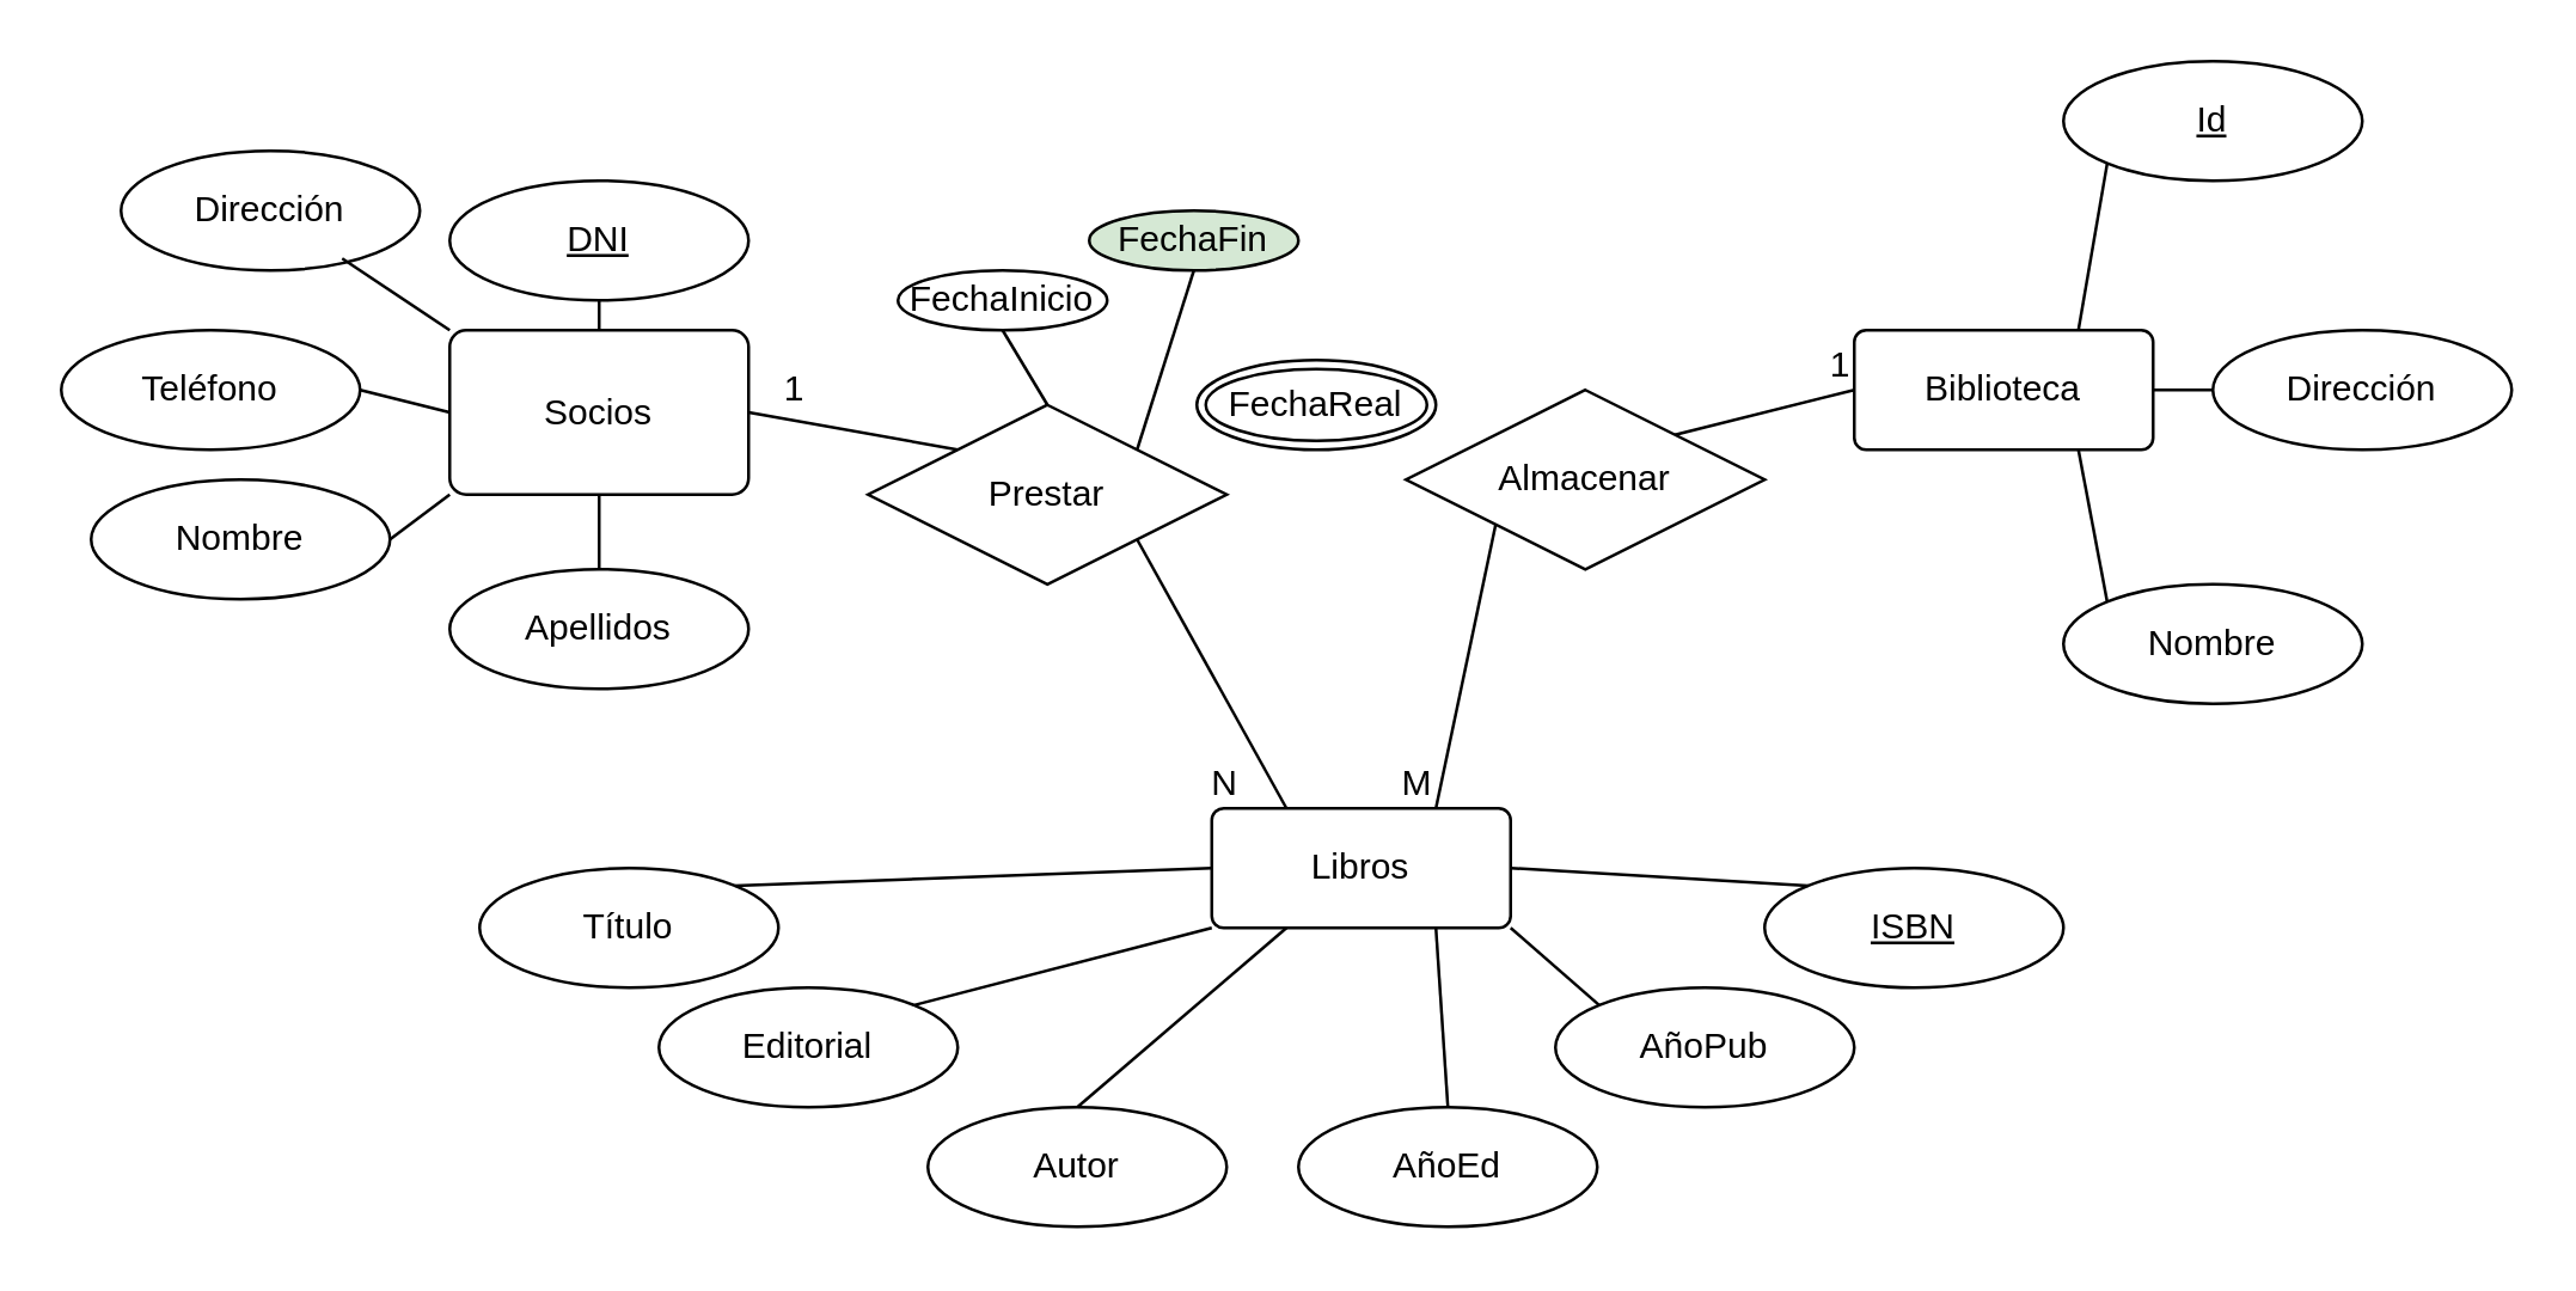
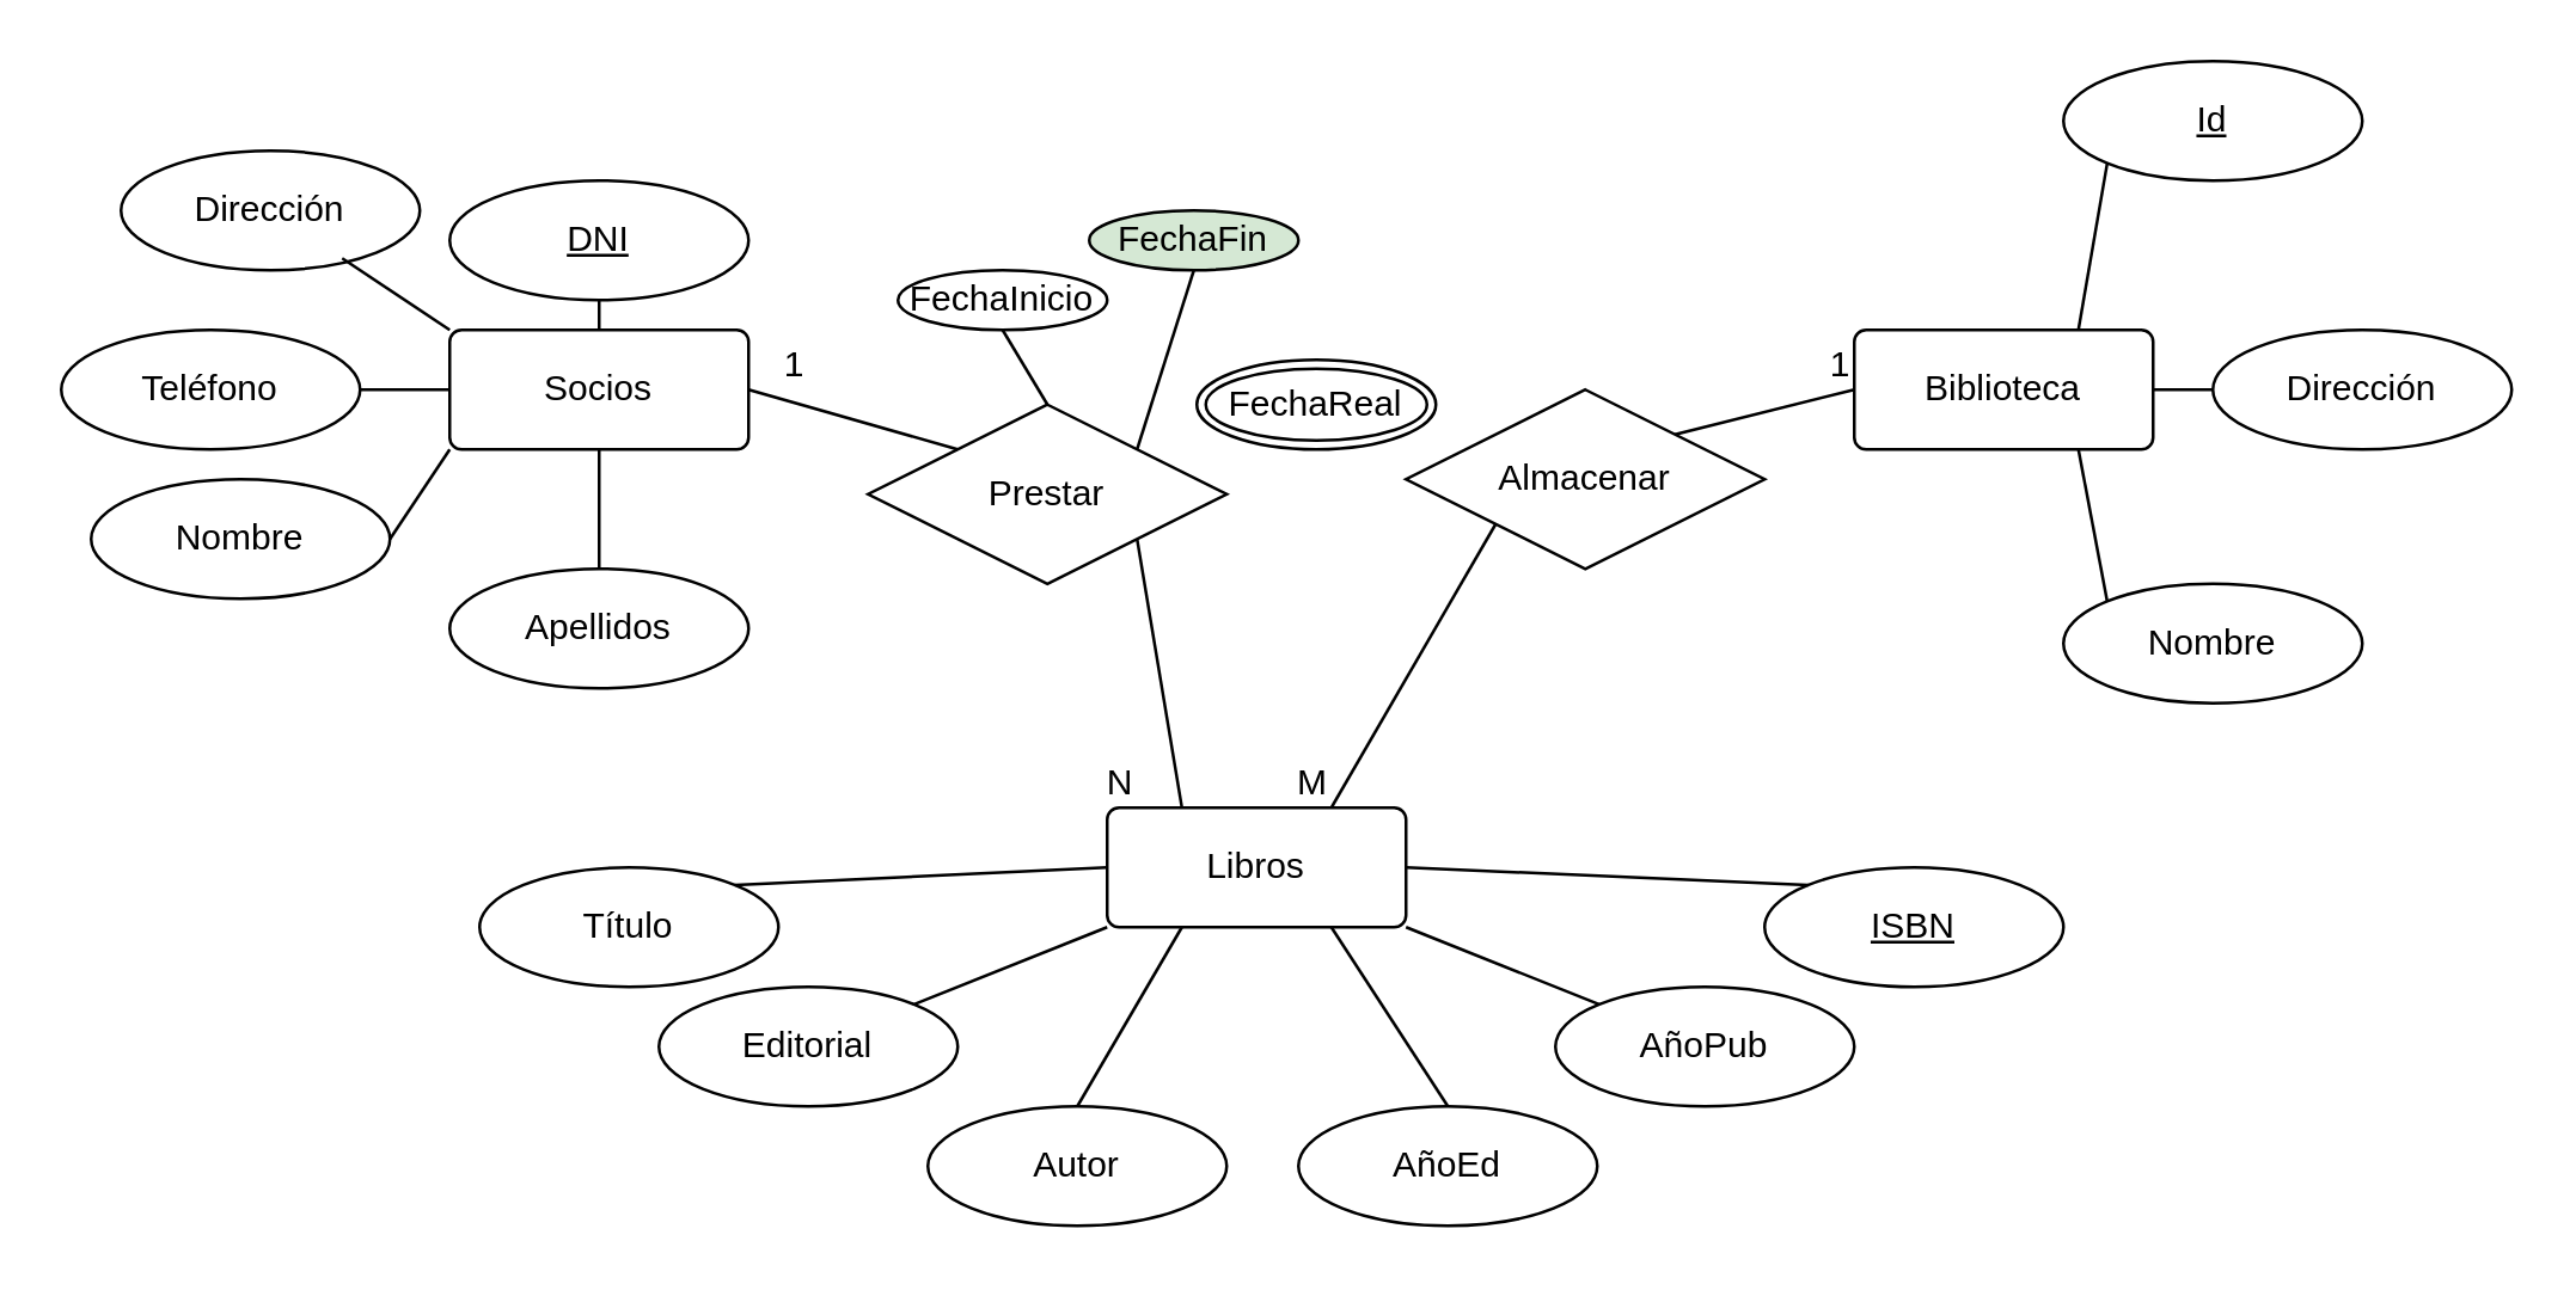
- <mxCell id="22" value="Socios" style="rounded=1;arcSize=10;whiteSpace=wrap;html=1;align=center;" vertex="1" parent="1"><mxGeometry x="150" y="110" width="100" height="55" as="geometry" /></mxCell>
+ <mxCell id="22" value="Socios" style="rounded=1;arcSize=10;whiteSpace=wrap;html=1;align=center;" vertex="1" parent="1"><mxGeometry x="150" y="110" width="100" height="40" as="geometry" /></mxCell>
- <mxCell id="2" value="Libros" style="rounded=1;arcSize=10;whiteSpace=wrap;html=1;align=center;" vertex="1" parent="1"><mxGeometry x="405" y="270" width="100" height="40" as="geometry" /></mxCell>
+ <mxCell id="2" value="Libros" style="rounded=1;arcSize=10;whiteSpace=wrap;html=1;align=center;" vertex="1" parent="1"><mxGeometry x="370" y="270" width="100" height="40" as="geometry" /></mxCell>
